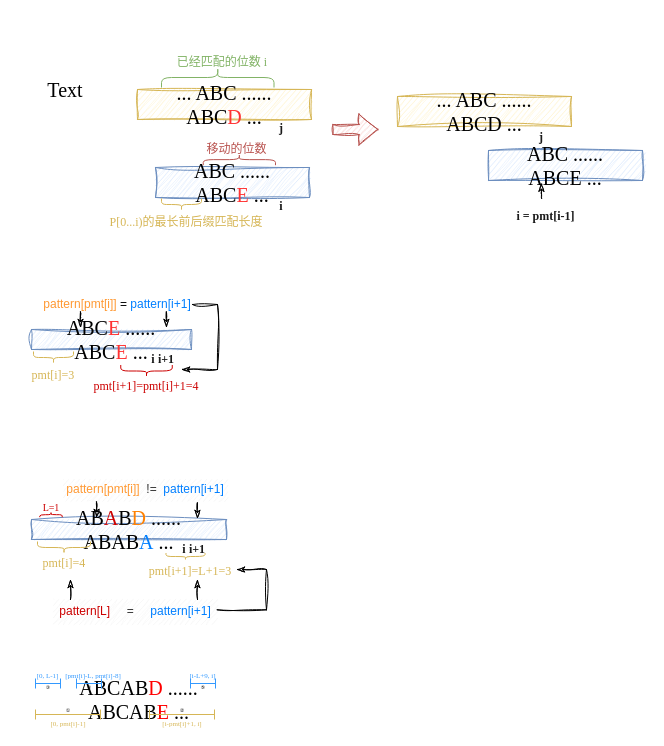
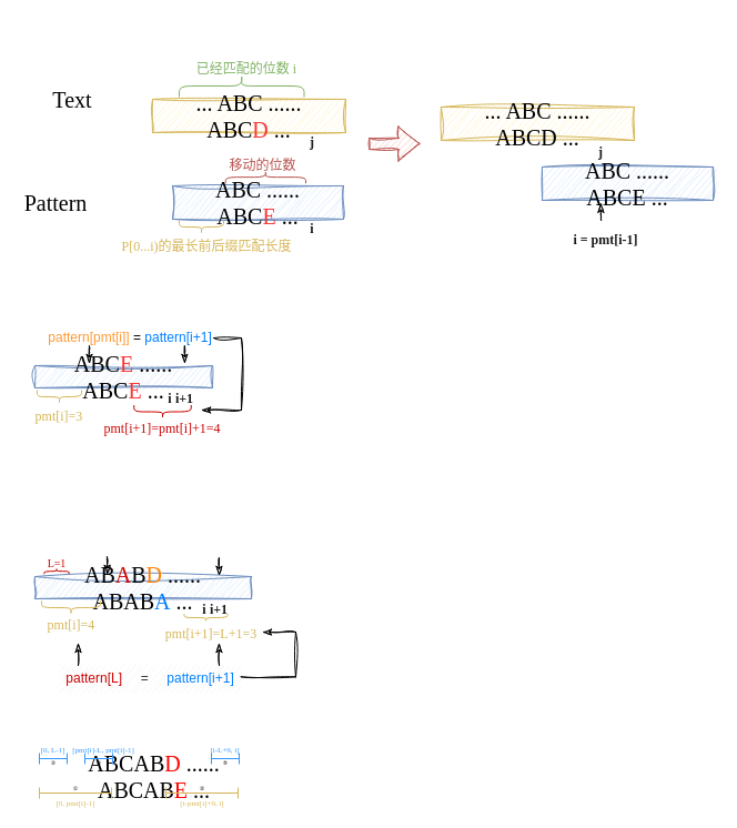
+ <mxCell id="4" value="Pattern" style="text;html=1;strokeColor=none;fillColor=none;align=center;verticalAlign=middle;whiteSpace=wrap;rounded=0;fontSize=20;fontFamily=Architects Daughter;" parent="2" vertex="1"><mxGeometry y="124" width="60" height="30" as="geometry" /></mxCell>
- <mxCell id="35" value="&lt;font color=&quot;#ff9933&quot;&gt;pattern[pmt[i]]&lt;/font&gt;&amp;nbsp; !=&amp;nbsp;&amp;nbsp;&lt;font color=&quot;#007fff&quot;&gt;pattern[i+1]&lt;/font&gt;" style="text;html=1;align=center;verticalAlign=middle;whiteSpace=wrap;rounded=0;fillColor=#f5f5f5;fontColor=#333333;strokeColor=none;sketch=1;curveFitting=1;jiggle=2;strokeWidth=1;" parent="34" vertex="1"><mxGeometry x="32" width="164" height="20" as="geometry" /></mxCell>
- <mxCell id="62" value="&lt;font color=&quot;#3399ff&quot; style=&quot;font-size: 7px;&quot;&gt;[pmt[i]-L, pmt[i]-8]&lt;/font&gt;" style="text;html=1;strokeColor=none;fillColor=none;align=center;verticalAlign=middle;whiteSpace=wrap;rounded=0;fontSize=20;fontFamily=Architects Daughter;fontColor=#d6b656;spacing=2;strokeWidth=0.5;" vertex="1" parent="1"><mxGeometry x="60" y="665" width="66" height="10" as="geometry" /></mxCell>
+ <mxCell id="62" value="&lt;font color=&quot;#3399ff&quot; style=&quot;font-size: 7px;&quot;&gt;[pmt[i]-L, pmt[i]-1]&lt;/font&gt;" style="text;html=1;strokeColor=none;fillColor=none;align=center;verticalAlign=middle;whiteSpace=wrap;rounded=0;fontSize=20;fontFamily=Architects Daughter;fontColor=#d6b656;spacing=2;strokeWidth=0.5;" vertex="1" parent="1"><mxGeometry x="60" y="665" width="66" height="10" as="geometry" /></mxCell>
- <mxCell id="66" value="&lt;font style=&quot;font-size: 7px;&quot;&gt;[i-pmt[i]+1, i]&lt;/font&gt;" style="text;html=1;strokeColor=none;fillColor=none;align=center;verticalAlign=middle;whiteSpace=wrap;rounded=0;fontSize=20;fontFamily=Architects Daughter;fontColor=#d6b656;spacing=2;strokeWidth=0.5;" vertex="1" parent="64"><mxGeometry x="4.5" y="4" width="56" height="13" as="geometry" /></mxCell>
+ <mxCell id="66" value="&lt;font style=&quot;font-size: 7px;&quot;&gt;[i-pmt[i]+9, i]&lt;/font&gt;" style="text;html=1;strokeColor=none;fillColor=none;align=center;verticalAlign=middle;whiteSpace=wrap;rounded=0;fontSize=20;fontFamily=Architects Daughter;fontColor=#d6b656;spacing=2;strokeWidth=0.5;" vertex="1" parent="64"><mxGeometry x="4.5" y="4" width="56" height="13" as="geometry" /></mxCell>
